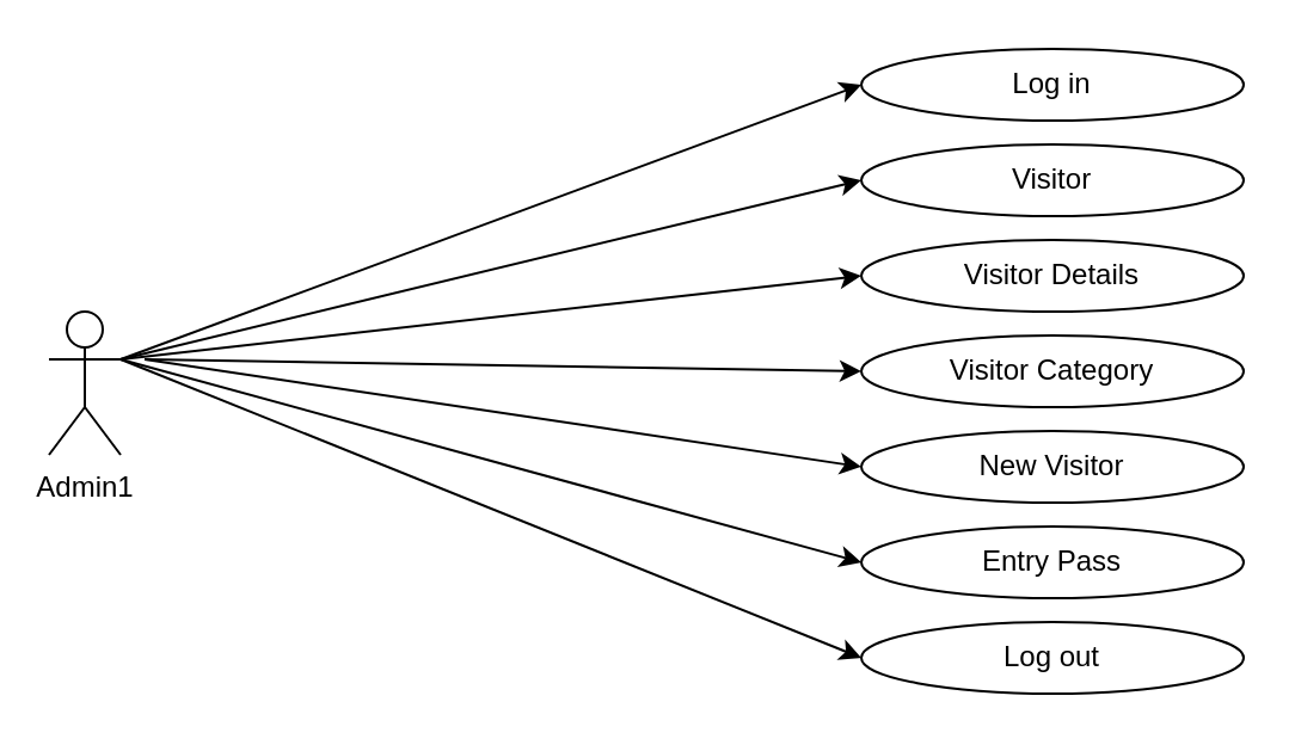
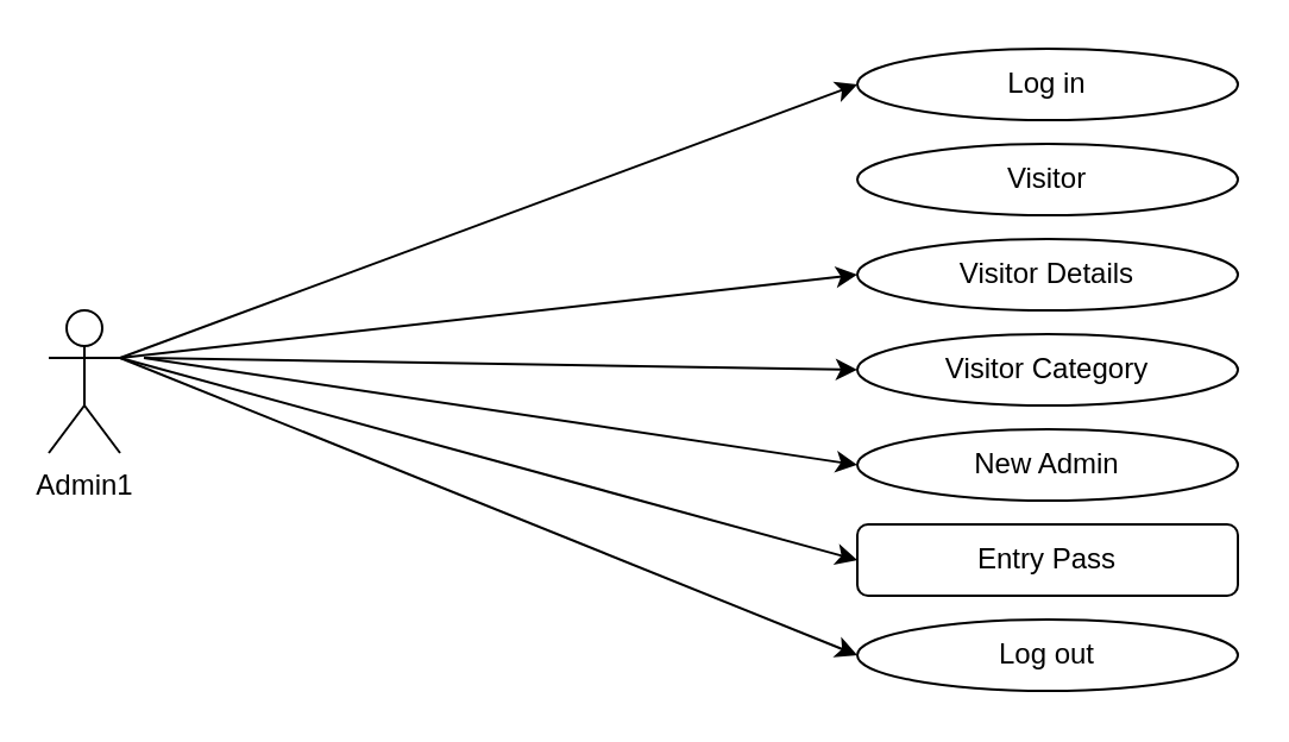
- <mxCell id="11" value="" style="endArrow=classic;html=1;rounded=0;entryX=0;entryY=0.5;entryDx=0;entryDy=0;exitX=1;exitY=0.333;exitDx=0;exitDy=0;exitPerimeter=0;" edge="1" parent="1" source="2" target="4"><mxGeometry width="50" height="50" relative="1" as="geometry"><mxPoint x="60" y="160" as="sourcePoint" /><mxPoint x="370" y="45" as="targetPoint" /></mxGeometry></mxCell>
- <mxCell id="7" value="New Visitor" style="ellipse;whiteSpace=wrap;html=1;" vertex="1" parent="1"><mxGeometry x="360" y="180" width="160" height="30" as="geometry" /></mxCell>
+ <mxCell id="7" value="New Admin" style="ellipse;whiteSpace=wrap;html=1;" vertex="1" parent="1"><mxGeometry x="360" y="180" width="160" height="30" as="geometry" /></mxCell>
- <mxCell id="8" value="Entry Pass" style="ellipse;whiteSpace=wrap;html=1;" vertex="1" parent="1"><mxGeometry x="360" y="220" width="160" height="30" as="geometry" /></mxCell>
+ <mxCell id="8" value="Entry Pass" style="whiteSpace=wrap;html=1;rounded=1;" vertex="1" parent="1"><mxGeometry x="360" y="220" width="160" height="30" as="geometry" /></mxCell>
